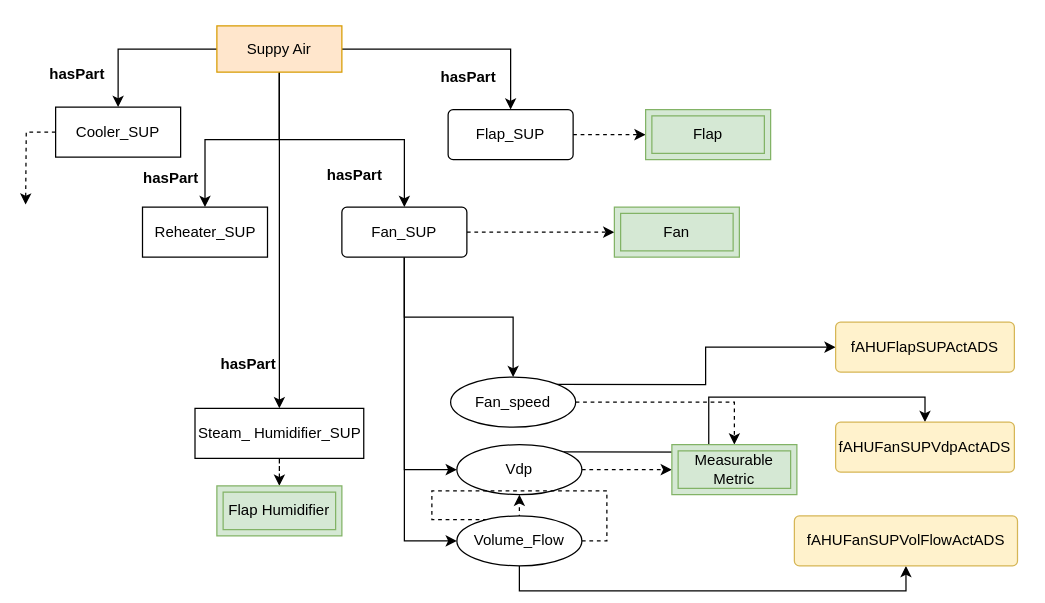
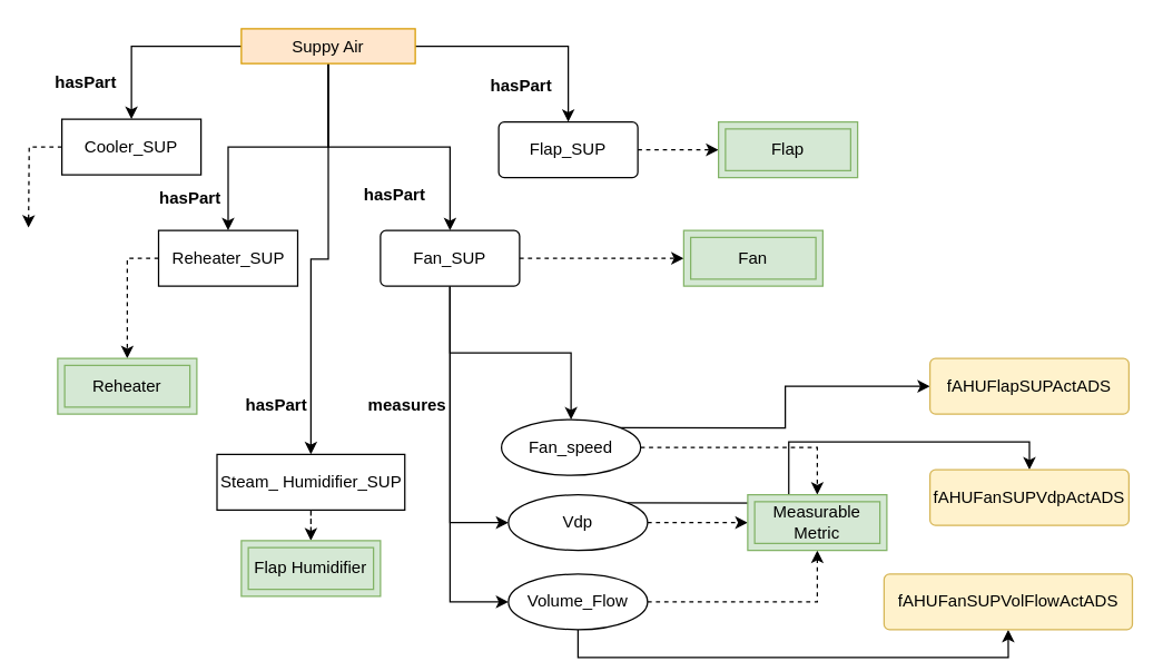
- <mxCell id="7" value="Suppy Air" style="whiteSpace=wrap;html=1;align=center;fillColor=#ffe6cc;strokeColor=#d79b00;" vertex="1" parent="1"><mxGeometry x="173" y="20" width="100" height="37" as="geometry" /></mxCell>
+ <mxCell id="7" value="Suppy Air" style="whiteSpace=wrap;html=1;align=center;fillColor=#ffe6cc;strokeColor=#d79b00;" vertex="1" parent="1"><mxGeometry x="173" y="20" width="125" height="25" as="geometry" /></mxCell>
+ <mxCell id="10" style="edgeStyle=orthogonalEdgeStyle;rounded=0;orthogonalLoop=1;jettySize=auto;html=1;exitX=0;exitY=0.5;exitDx=0;exitDy=0;entryX=0.5;entryY=0;entryDx=0;entryDy=0;dashed=1;" edge="1" source="11" target="25" parent="1"><mxGeometry relative="1" as="geometry" /></mxCell>
+ <mxCell id="25" value="&lt;div&gt;Reheater&lt;/div&gt;" style="shape=ext;margin=3;double=1;whiteSpace=wrap;html=1;align=center;fillColor=#d5e8d4;strokeColor=#82b366;" vertex="1" parent="1"><mxGeometry x="41" y="257" width="100" height="40" as="geometry" /></mxCell>
+ <mxCell id="40" value="&lt;b&gt;measures&lt;/b&gt;" style="text;html=1;align=center;verticalAlign=middle;resizable=0;points=[];autosize=1;strokeColor=none;fillColor=none;" vertex="1" parent="1"><mxGeometry x="255" y="278" width="74" height="26" as="geometry" /></mxCell>
- <mxCell id="36" style="edgeStyle=orthogonalEdgeStyle;rounded=0;orthogonalLoop=1;jettySize=auto;html=1;exitX=1;exitY=0.5;exitDx=0;exitDy=0;dashed=1;" edge="1" source="38" target="35" parent="1"><mxGeometry relative="1" as="geometry" /></mxCell>
+ <mxCell id="36" style="edgeStyle=orthogonalEdgeStyle;rounded=0;orthogonalLoop=1;jettySize=auto;html=1;exitX=1;exitY=0.5;exitDx=0;exitDy=0;entryX=0.5;entryY=1;entryDx=0;entryDy=0;dashed=1;" edge="1" source="38" target="39" parent="1"><mxGeometry relative="1" as="geometry" /></mxCell>
